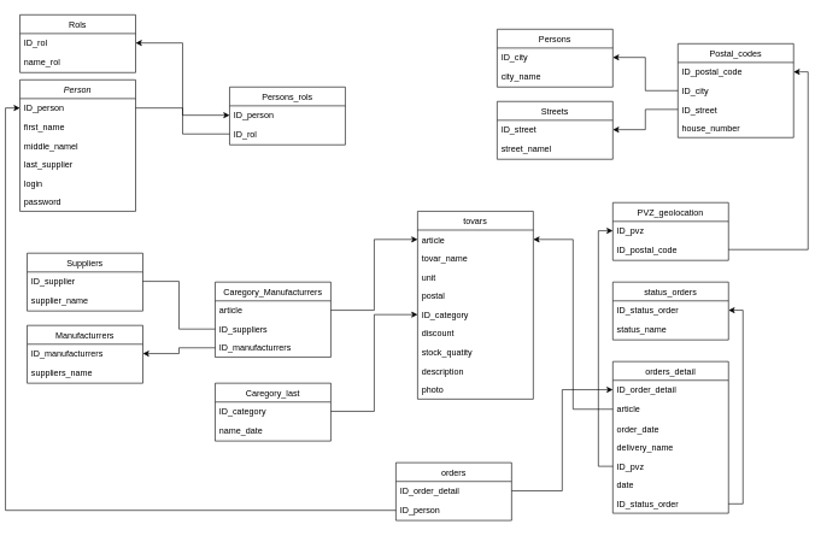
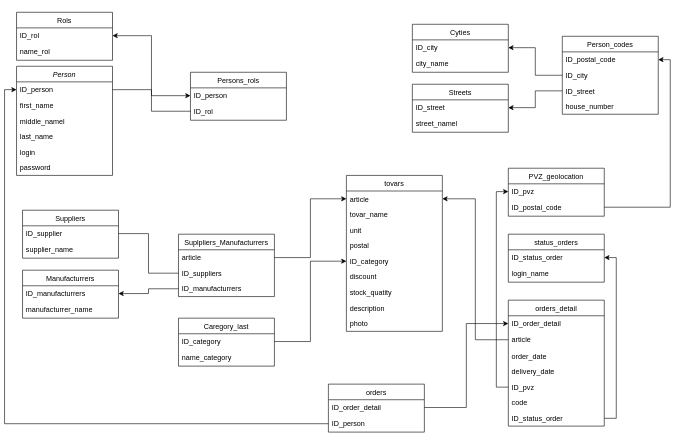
- <mxCell id="46" value="Persons" style="swimlane;fontStyle=0;align=center;verticalAlign=top;childLayout=stackLayout;horizontal=1;startSize=26;horizontalStack=0;resizeParent=1;resizeLast=0;collapsible=1;marginBottom=0;rounded=0;shadow=0;strokeWidth=1;" vertex="1" parent="1"><mxGeometry x="680" y="40" width="160" height="80" as="geometry"><mxRectangle x="130" y="380" width="160" height="26" as="alternateBounds" /></mxGeometry></mxCell>
+ <mxCell id="46" value="Cyties" style="swimlane;fontStyle=0;align=center;verticalAlign=top;childLayout=stackLayout;horizontal=1;startSize=26;horizontalStack=0;resizeParent=1;resizeLast=0;collapsible=1;marginBottom=0;rounded=0;shadow=0;strokeWidth=1;" vertex="1" parent="1"><mxGeometry x="680" y="40" width="160" height="80" as="geometry"><mxRectangle x="130" y="380" width="160" height="26" as="alternateBounds" /></mxGeometry></mxCell>
- <mxCell id="49" value="Postal_codes" style="swimlane;fontStyle=0;align=center;verticalAlign=top;childLayout=stackLayout;horizontal=1;startSize=26;horizontalStack=0;resizeParent=1;resizeLast=0;collapsible=1;marginBottom=0;rounded=0;shadow=0;strokeWidth=1;" vertex="1" parent="1"><mxGeometry x="930" y="60" width="160" height="130" as="geometry"><mxRectangle x="130" y="380" width="160" height="26" as="alternateBounds" /></mxGeometry></mxCell>
+ <mxCell id="49" value="Person_codes" style="swimlane;fontStyle=0;align=center;verticalAlign=top;childLayout=stackLayout;horizontal=1;startSize=26;horizontalStack=0;resizeParent=1;resizeLast=0;collapsible=1;marginBottom=0;rounded=0;shadow=0;strokeWidth=1;" vertex="1" parent="1"><mxGeometry x="930" y="60" width="160" height="130" as="geometry"><mxRectangle x="130" y="380" width="160" height="26" as="alternateBounds" /></mxGeometry></mxCell>
- <mxCell id="6" value="last_supplier" style="text;align=left;verticalAlign=top;spacingLeft=4;spacingRight=4;overflow=hidden;rotatable=0;points=[[0,0.5],[1,0.5]];portConstraint=eastwest;" parent="2" vertex="1"><mxGeometry y="104" width="160" height="26" as="geometry" /></mxCell>
+ <mxCell id="6" value="last_name" style="text;align=left;verticalAlign=top;spacingLeft=4;spacingRight=4;overflow=hidden;rotatable=0;points=[[0,0.5],[1,0.5]];portConstraint=eastwest;" parent="2" vertex="1"><mxGeometry y="104" width="160" height="26" as="geometry" /></mxCell>
- <mxCell id="24" value="Caregory_Manufacturrers" style="swimlane;fontStyle=0;align=center;verticalAlign=top;childLayout=stackLayout;horizontal=1;startSize=26;horizontalStack=0;resizeParent=1;resizeLast=0;collapsible=1;marginBottom=0;rounded=0;shadow=0;strokeWidth=1;" vertex="1" parent="1"><mxGeometry x="290" y="390" width="160" height="104" as="geometry"><mxRectangle x="550" y="140" width="160" height="26" as="alternateBounds" /></mxGeometry></mxCell>
+ <mxCell id="24" value="Suplpliers_Manufacturrers" style="swimlane;fontStyle=0;align=center;verticalAlign=top;childLayout=stackLayout;horizontal=1;startSize=26;horizontalStack=0;resizeParent=1;resizeLast=0;collapsible=1;marginBottom=0;rounded=0;shadow=0;strokeWidth=1;" vertex="1" parent="1"><mxGeometry x="290" y="390" width="160" height="104" as="geometry"><mxRectangle x="550" y="140" width="160" height="26" as="alternateBounds" /></mxGeometry></mxCell>
- <mxCell id="61" value="status_name" style="text;align=left;verticalAlign=top;spacingLeft=4;spacingRight=4;overflow=hidden;rotatable=0;points=[[0,0.5],[1,0.5]];portConstraint=eastwest;rounded=0;shadow=0;html=0;" vertex="1" parent="59"><mxGeometry y="52" width="160" height="26" as="geometry" /></mxCell>
+ <mxCell id="61" value="login_name" style="text;align=left;verticalAlign=top;spacingLeft=4;spacingRight=4;overflow=hidden;rotatable=0;points=[[0,0.5],[1,0.5]];portConstraint=eastwest;rounded=0;shadow=0;html=0;" vertex="1" parent="59"><mxGeometry y="52" width="160" height="26" as="geometry" /></mxCell>
- <mxCell id="23" value="suppliers_name" style="text;align=left;verticalAlign=top;spacingLeft=4;spacingRight=4;overflow=hidden;rotatable=0;points=[[0,0.5],[1,0.5]];portConstraint=eastwest;" vertex="1" parent="21"><mxGeometry y="52" width="160" height="26" as="geometry" /></mxCell>
+ <mxCell id="23" value="manufacturrer_name" style="text;align=left;verticalAlign=top;spacingLeft=4;spacingRight=4;overflow=hidden;rotatable=0;points=[[0,0.5],[1,0.5]];portConstraint=eastwest;" vertex="1" parent="21"><mxGeometry y="52" width="160" height="26" as="geometry" /></mxCell>
- <mxCell id="17" value="name_date" style="text;align=left;verticalAlign=top;spacingLeft=4;spacingRight=4;overflow=hidden;rotatable=0;points=[[0,0.5],[1,0.5]];portConstraint=eastwest;" vertex="1" parent="15"><mxGeometry y="52" width="160" height="26" as="geometry" /></mxCell>
+ <mxCell id="17" value="name_category" style="text;align=left;verticalAlign=top;spacingLeft=4;spacingRight=4;overflow=hidden;rotatable=0;points=[[0,0.5],[1,0.5]];portConstraint=eastwest;" vertex="1" parent="15"><mxGeometry y="52" width="160" height="26" as="geometry" /></mxCell>
- <mxCell id="66" value="delivery_name" style="text;align=left;verticalAlign=top;spacingLeft=4;spacingRight=4;overflow=hidden;rotatable=0;points=[[0,0.5],[1,0.5]];portConstraint=eastwest;" vertex="1" parent="62"><mxGeometry y="106" width="160" height="26" as="geometry" /></mxCell>
+ <mxCell id="66" value="delivery_date" style="text;align=left;verticalAlign=top;spacingLeft=4;spacingRight=4;overflow=hidden;rotatable=0;points=[[0,0.5],[1,0.5]];portConstraint=eastwest;" vertex="1" parent="62"><mxGeometry y="106" width="160" height="26" as="geometry" /></mxCell>
- <mxCell id="68" value="date" style="text;align=left;verticalAlign=top;spacingLeft=4;spacingRight=4;overflow=hidden;rotatable=0;points=[[0,0.5],[1,0.5]];portConstraint=eastwest;rounded=0;shadow=0;html=0;" vertex="1" parent="62"><mxGeometry y="158" width="160" height="26" as="geometry" /></mxCell>
+ <mxCell id="68" value="code" style="text;align=left;verticalAlign=top;spacingLeft=4;spacingRight=4;overflow=hidden;rotatable=0;points=[[0,0.5],[1,0.5]];portConstraint=eastwest;rounded=0;shadow=0;html=0;" vertex="1" parent="62"><mxGeometry y="158" width="160" height="26" as="geometry" /></mxCell>
